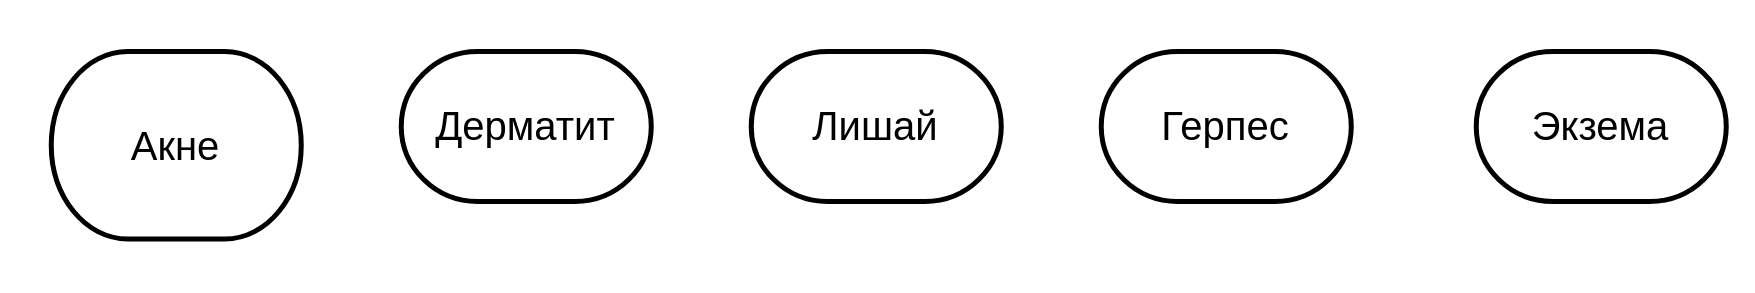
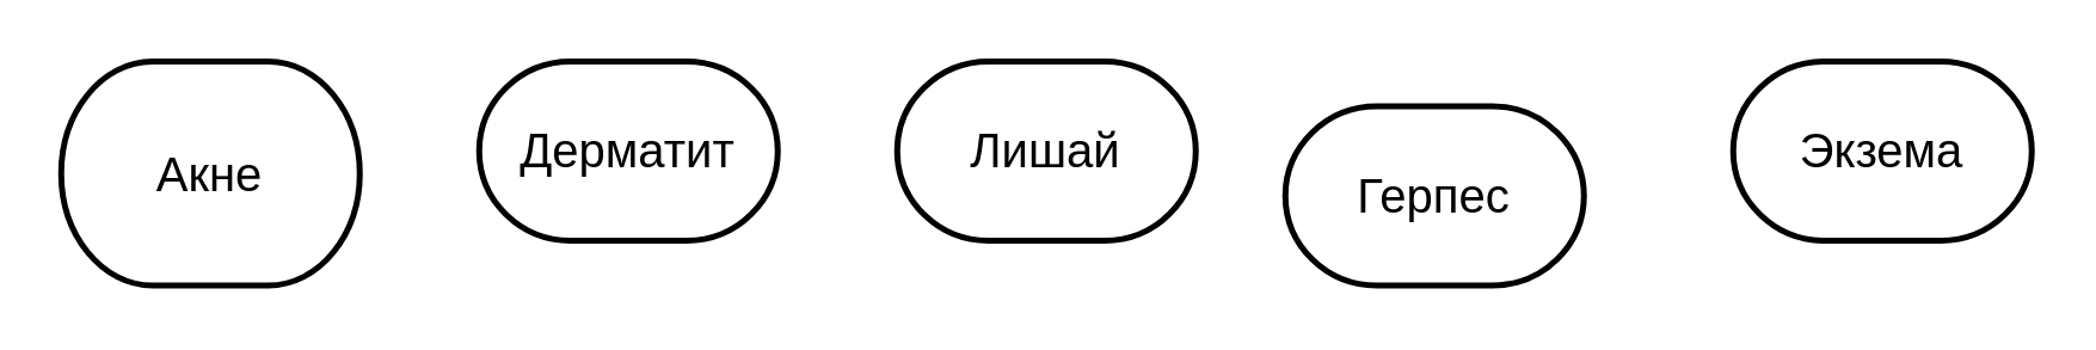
- <mxCell id="6" value="Герпес" parent="1" vertex="1" style="strokeWidth=2;html=1;shape=mxgraph.flowchart.terminator;whiteSpace=wrap;fontSize=16;"><mxGeometry as="geometry" height="60" width="100" y="20" x="440" /></mxCell>
+ <mxCell id="6" value="Герпес" parent="1" vertex="1" style="strokeWidth=2;html=1;shape=mxgraph.flowchart.terminator;whiteSpace=wrap;fontSize=16;"><mxGeometry x="430" y="35" as="geometry" height="60" width="100" /></mxCell>
- <mxCell id="2" value="Экзема" parent="1" vertex="1" style="strokeWidth=2;html=1;shape=mxgraph.flowchart.terminator;whiteSpace=wrap;fontSize=16;"><mxGeometry x="590" y="20" as="geometry" height="60" width="100" /></mxCell>
+ <mxCell id="2" value="Экзема" parent="1" vertex="1" style="strokeWidth=2;html=1;shape=mxgraph.flowchart.terminator;whiteSpace=wrap;fontSize=16;"><mxGeometry as="geometry" height="60" width="100" y="20" x="580" /></mxCell>
